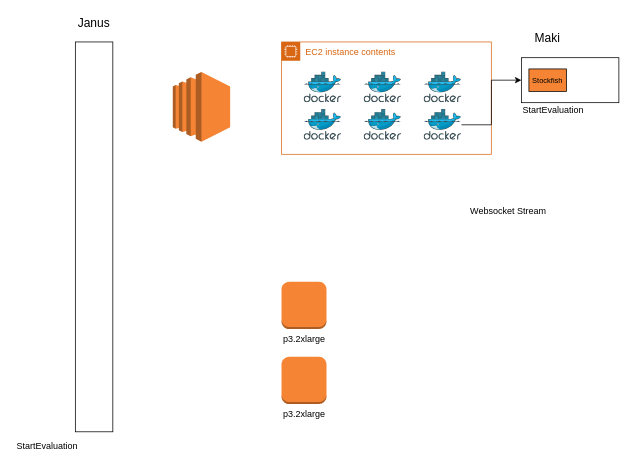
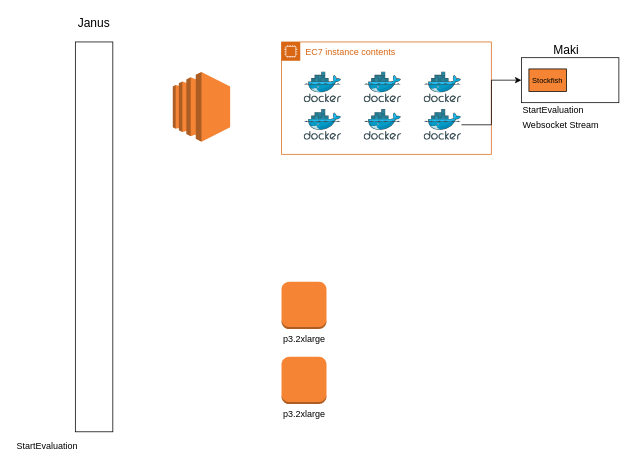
- <mxCell id="11" value="Maki" style="text;html=1;strokeColor=none;fillColor=none;align=center;verticalAlign=middle;whiteSpace=wrap;rounded=0;fontSize=16;" parent="1" vertex="1"><mxGeometry x="670" y="40" width="120" height="20" as="geometry" /></mxCell>
+ <mxCell id="11" value="Maki" style="text;html=1;strokeColor=none;fillColor=none;align=center;verticalAlign=middle;whiteSpace=wrap;rounded=0;fontSize=16;" parent="1" vertex="1"><mxGeometry x="695" y="55" width="120" height="20" as="geometry" /></mxCell>
- <mxCell id="2" value="EC2 instance contents" style="points=[[0,0],[0.25,0],[0.5,0],[0.75,0],[1,0],[1,0.25],[1,0.5],[1,0.75],[1,1],[0.75,1],[0.5,1],[0.25,1],[0,1],[0,0.75],[0,0.5],[0,0.25]];outlineConnect=0;gradientColor=none;html=1;whiteSpace=wrap;fontSize=12;fontStyle=0;shape=mxgraph.aws4.group;grIcon=mxgraph.aws4.group_ec2_instance_contents;strokeColor=#D86613;fillColor=none;verticalAlign=top;align=left;spacingLeft=30;fontColor=#D86613;dashed=0;labelBackgroundColor=none;" parent="1" vertex="1"><mxGeometry x="375" y="55" width="280" height="150" as="geometry" /></mxCell>
+ <mxCell id="2" value="EC7 instance contents" style="points=[[0,0],[0.25,0],[0.5,0],[0.75,0],[1,0],[1,0.25],[1,0.5],[1,0.75],[1,1],[0.75,1],[0.5,1],[0.25,1],[0,1],[0,0.75],[0,0.5],[0,0.25]];outlineConnect=0;gradientColor=none;html=1;whiteSpace=wrap;fontSize=12;fontStyle=0;shape=mxgraph.aws4.group;grIcon=mxgraph.aws4.group_ec2_instance_contents;strokeColor=#D86613;fillColor=none;verticalAlign=top;align=left;spacingLeft=30;fontColor=#D86613;dashed=0;labelBackgroundColor=none;" parent="1" vertex="1"><mxGeometry x="375" y="55" width="280" height="150" as="geometry" /></mxCell>
- <mxCell id="14" value="Websocket Stream" style="text;html=1;strokeColor=none;fillColor=none;align=left;verticalAlign=middle;whiteSpace=wrap;rounded=0;" parent="1" vertex="1"><mxGeometry x="625" y="271" width="130" height="19" as="geometry" /></mxCell>
+ <mxCell id="14" value="Websocket Stream" style="text;html=1;strokeColor=none;fillColor=none;align=left;verticalAlign=middle;whiteSpace=wrap;rounded=0;" parent="1" vertex="1"><mxGeometry x="695" y="156" width="130" height="19" as="geometry" /></mxCell>
